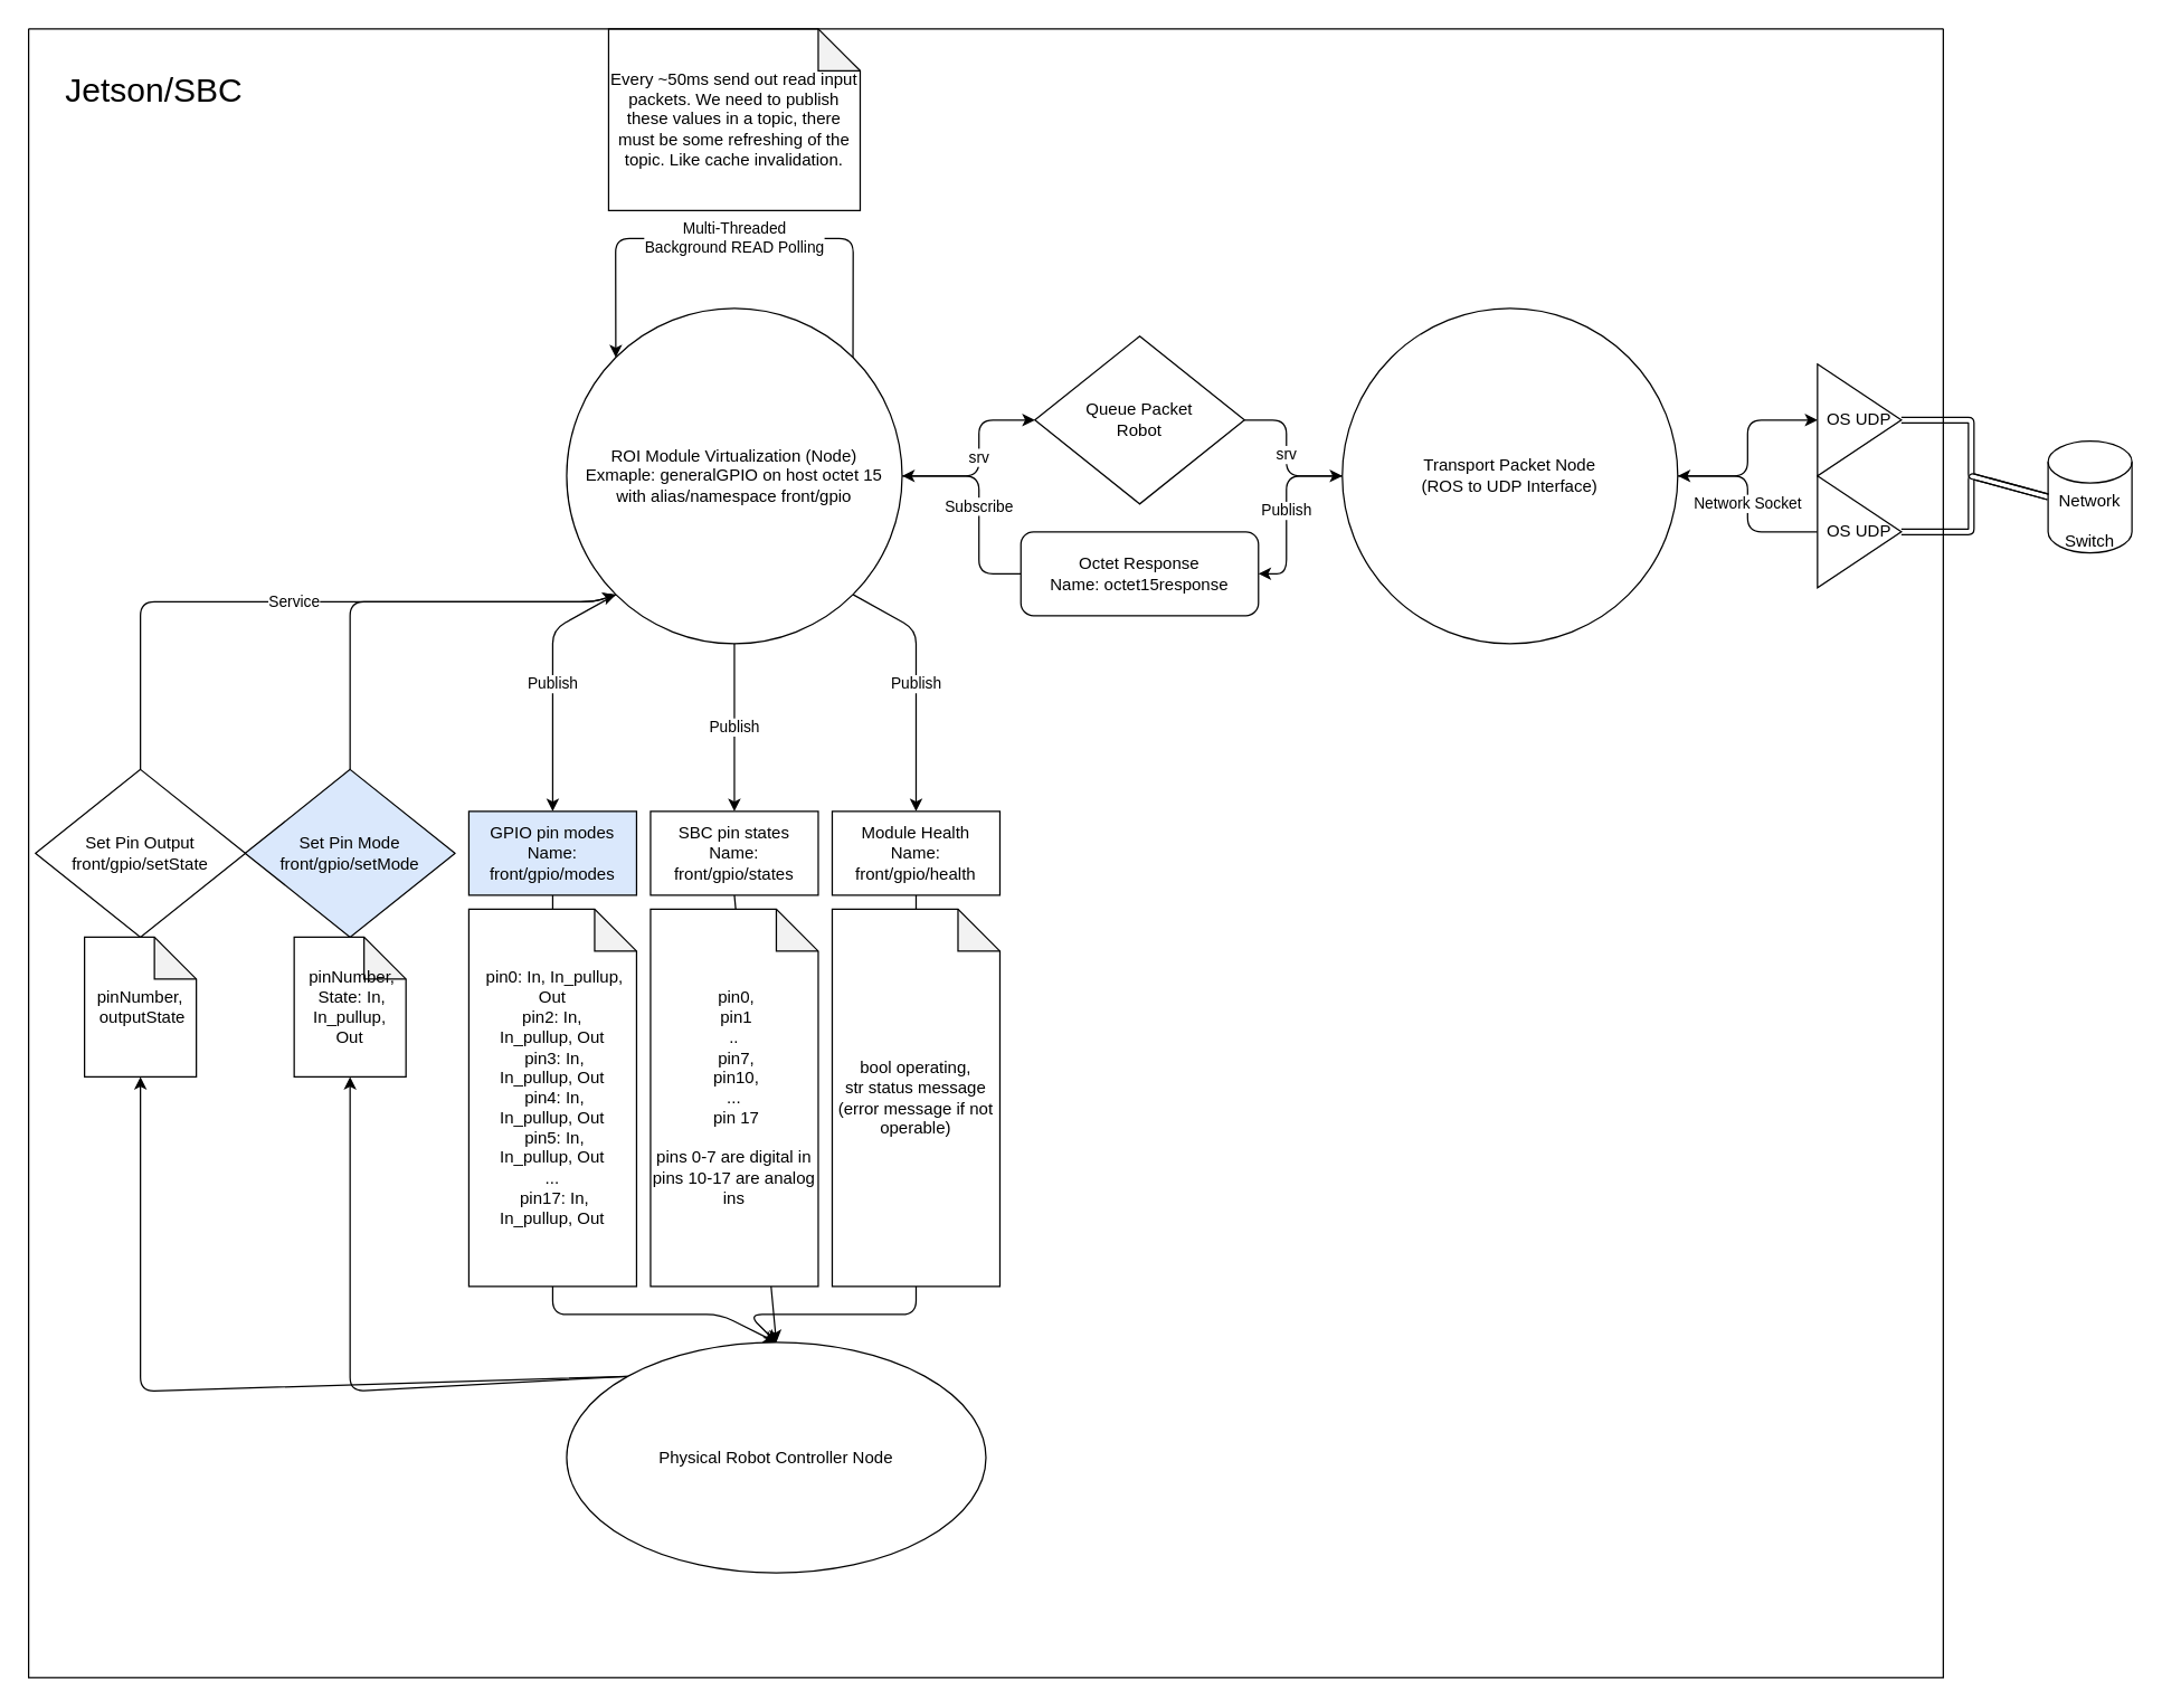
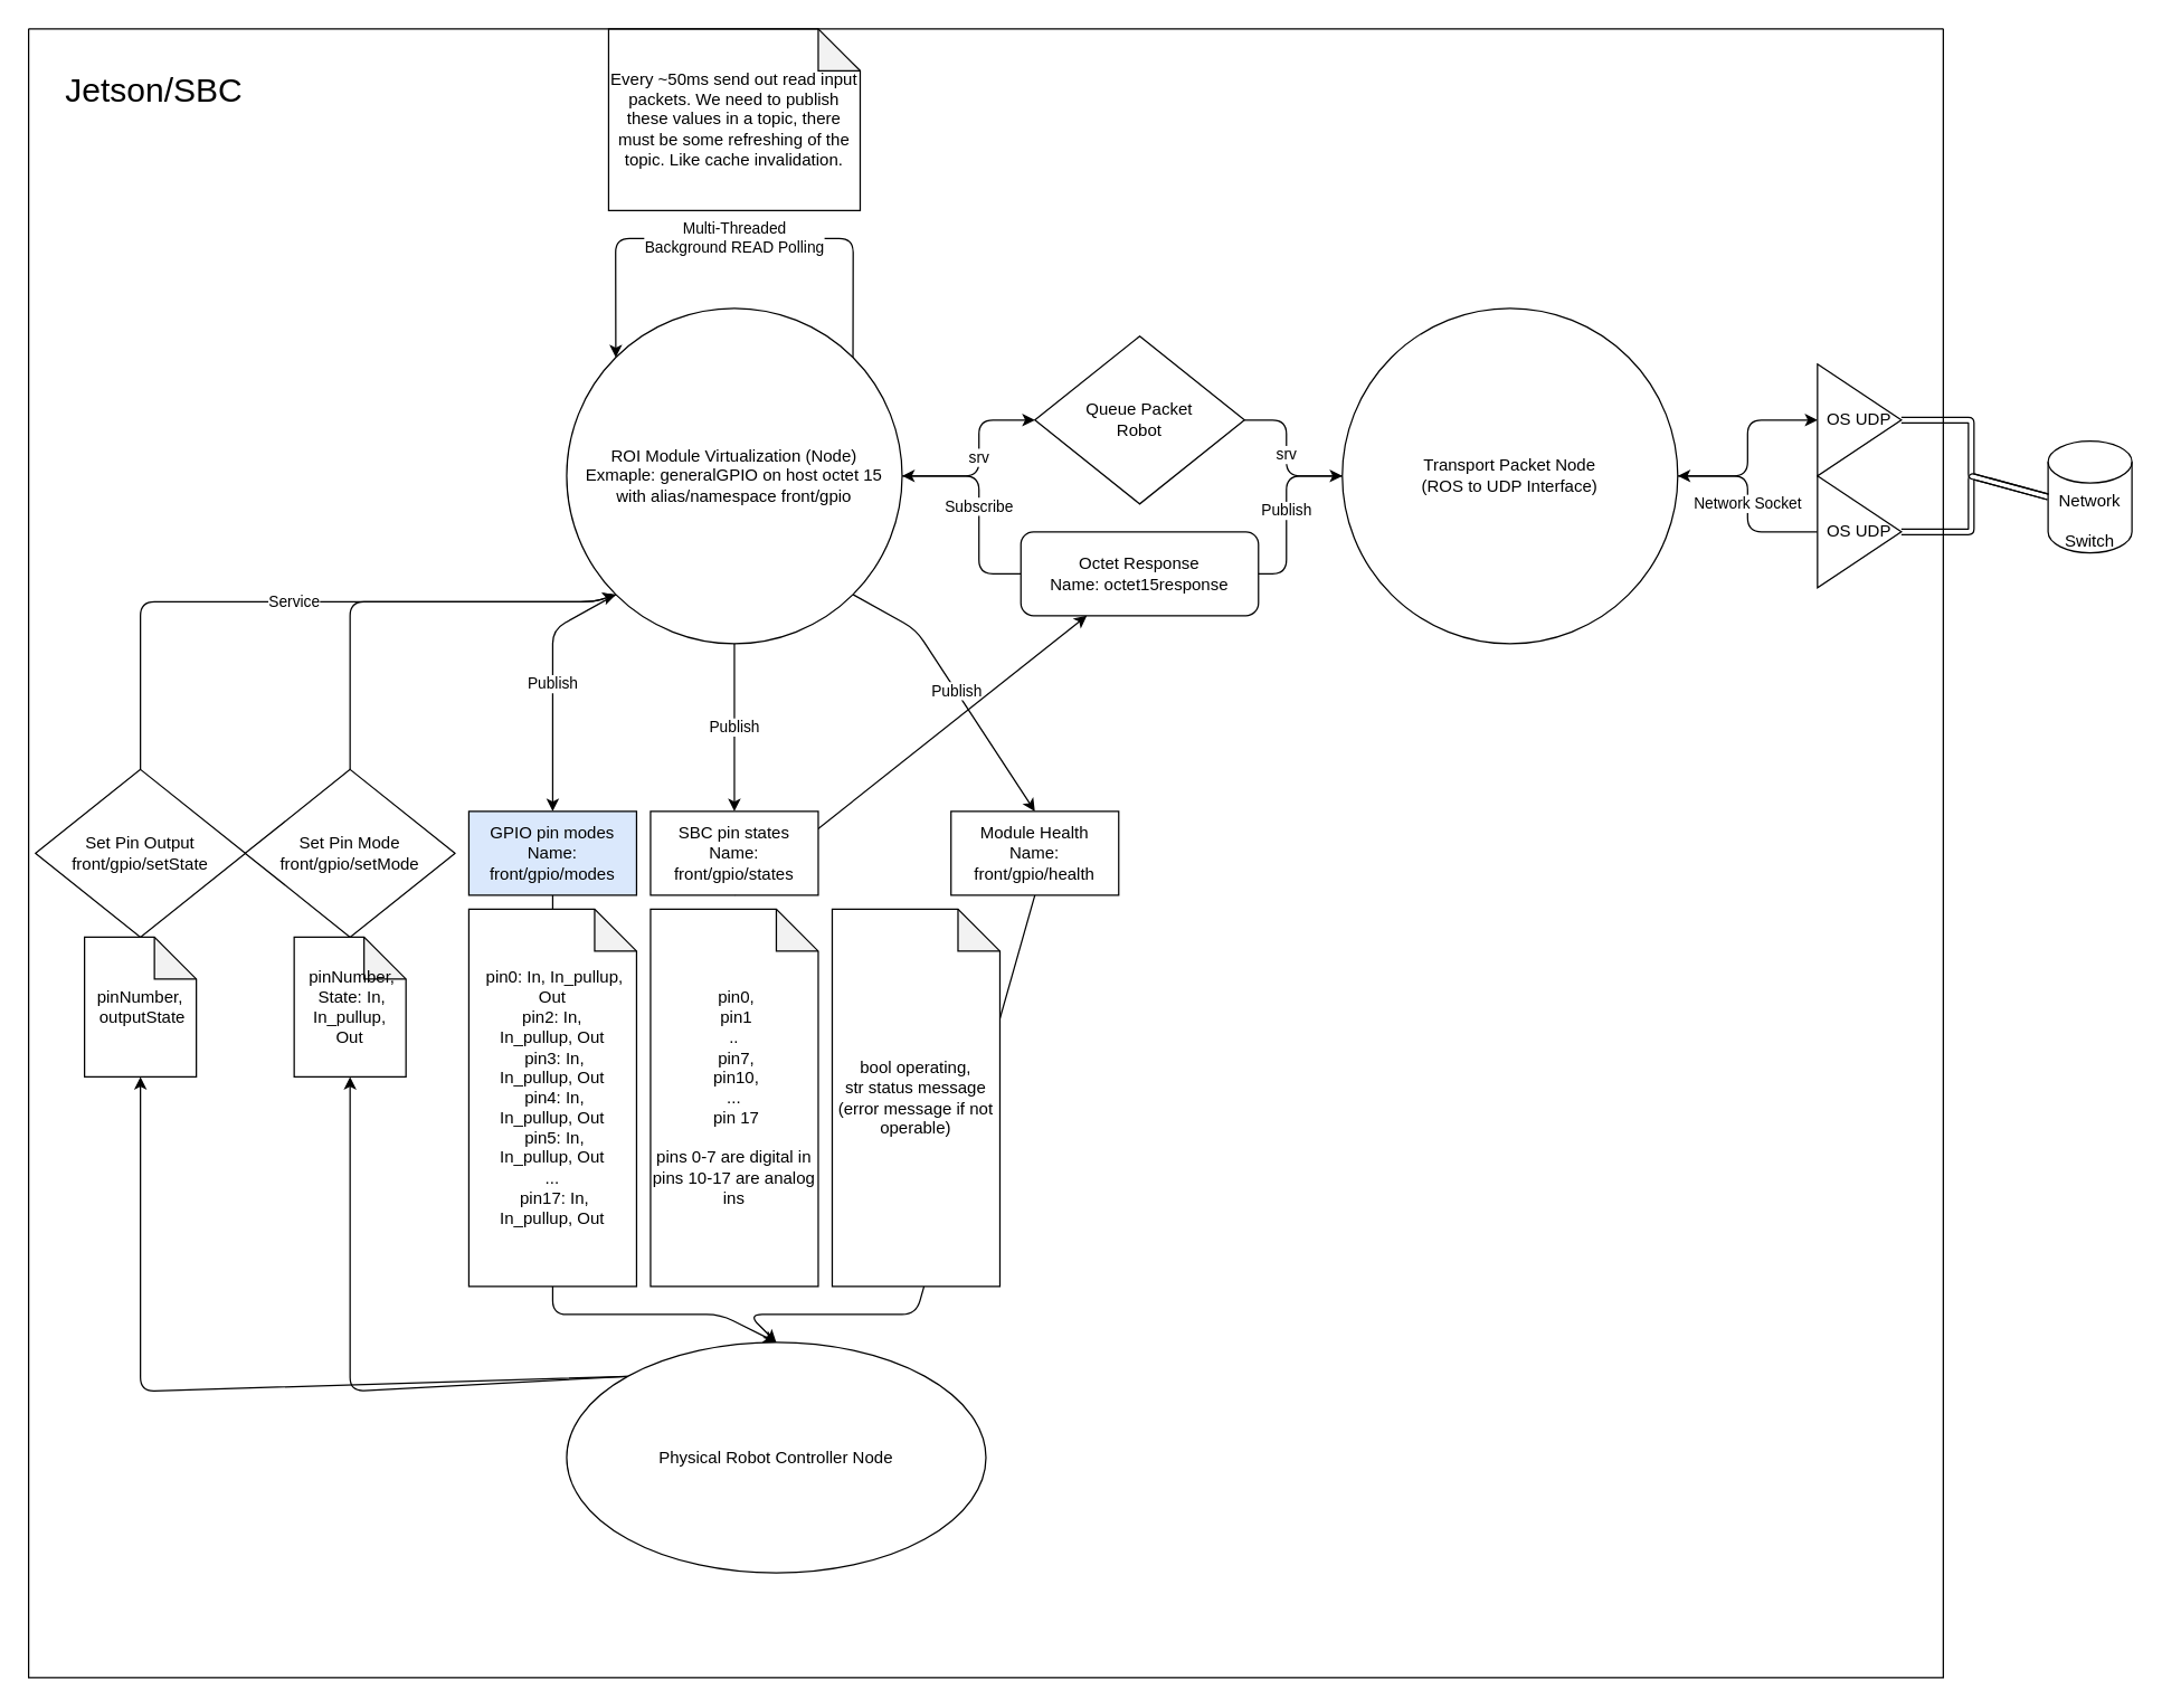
- <mxCell id="29" value="Publish" style="edgeStyle=none;html=1;exitX=0;exitY=0.5;exitDx=0;exitDy=0;entryX=1;entryY=0.5;entryDx=0;entryDy=0;" edge="1" parent="1" source="31" target="8"><mxGeometry relative="1" as="geometry"><Array as="points"><mxPoint x="920" y="340" /><mxPoint x="920" y="410" /></Array></mxGeometry></mxCell>
+ <mxCell id="29" value="Publish" style="edgeStyle=none;html=1;exitX=0;exitY=0.5;exitDx=0;exitDy=0;entryX=1;entryY=0.5;entryDx=0;entryDy=0;endArrow=none;" edge="1" parent="1" source="31" target="8"><mxGeometry relative="1" as="geometry"><Array as="points"><mxPoint x="920" y="340" /><mxPoint x="920" y="410" /></Array></mxGeometry></mxCell>
- <mxCell id="17" value="Set Pin Mode&lt;br&gt;front/gpio/setMode" style="rhombus;whiteSpace=wrap;html=1;fillColor=#dae8fc;" vertex="1" parent="1"><mxGeometry x="175" y="550" width="150" height="120" as="geometry" /></mxCell>
+ <mxCell id="17" value="Set Pin Mode&lt;br&gt;front/gpio/setMode" style="rhombus;whiteSpace=wrap;html=1;" vertex="1" parent="1"><mxGeometry x="175" y="550" width="150" height="120" as="geometry" /></mxCell>
- <mxCell id="14" value="Module Health&lt;br&gt;Name:&lt;br&gt;front/gpio/health" style="rounded=0;whiteSpace=wrap;html=1;" vertex="1" parent="1"><mxGeometry x="595" y="580" width="120" height="60" as="geometry" /></mxCell>
+ <mxCell id="14" value="Module Health&lt;br&gt;Name:&lt;br&gt;front/gpio/health" style="rounded=0;whiteSpace=wrap;html=1;" vertex="1" parent="1"><mxGeometry x="680" y="580" width="120" height="60" as="geometry" /></mxCell>
- <mxCell id="11" style="edgeStyle=none;html=1;exitX=0.5;exitY=1;exitDx=0;exitDy=0;entryX=0.5;entryY=0;entryDx=0;entryDy=0;" edge="1" parent="1" source="12" target="28"><mxGeometry relative="1" as="geometry" /></mxCell>
+ <mxCell id="11" style="edgeStyle=none;html=1;exitX=0.5;exitY=1;exitDx=0;exitDy=0;" edge="1" parent="1" source="12" target="8"><mxGeometry relative="1" as="geometry" /></mxCell>
